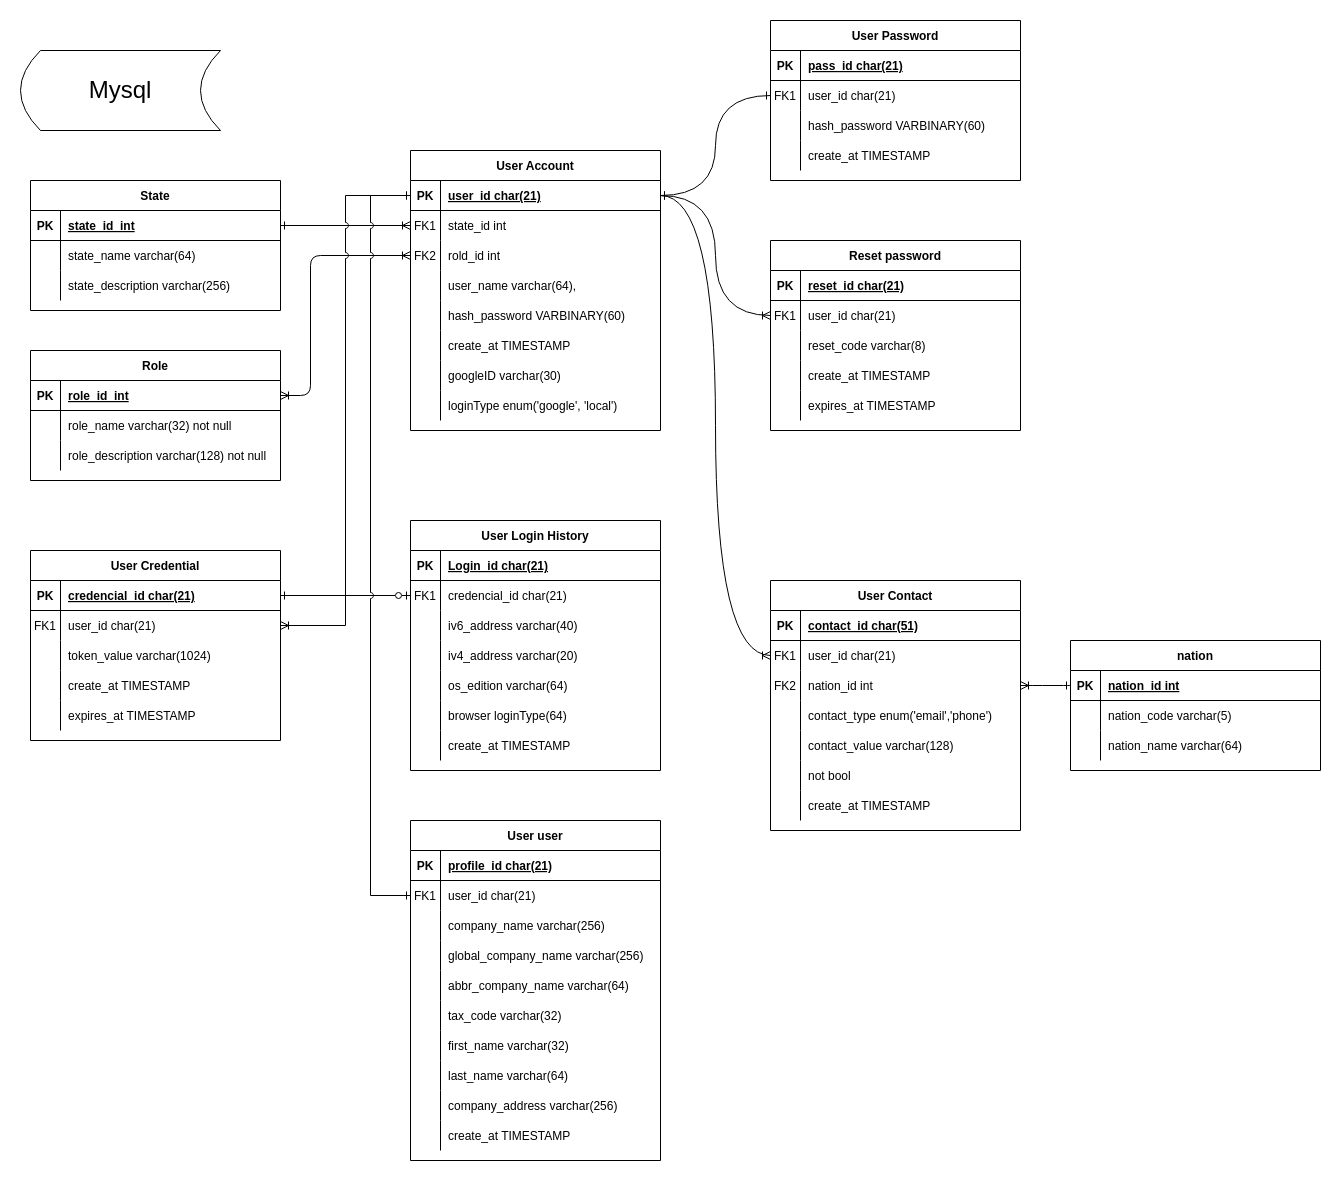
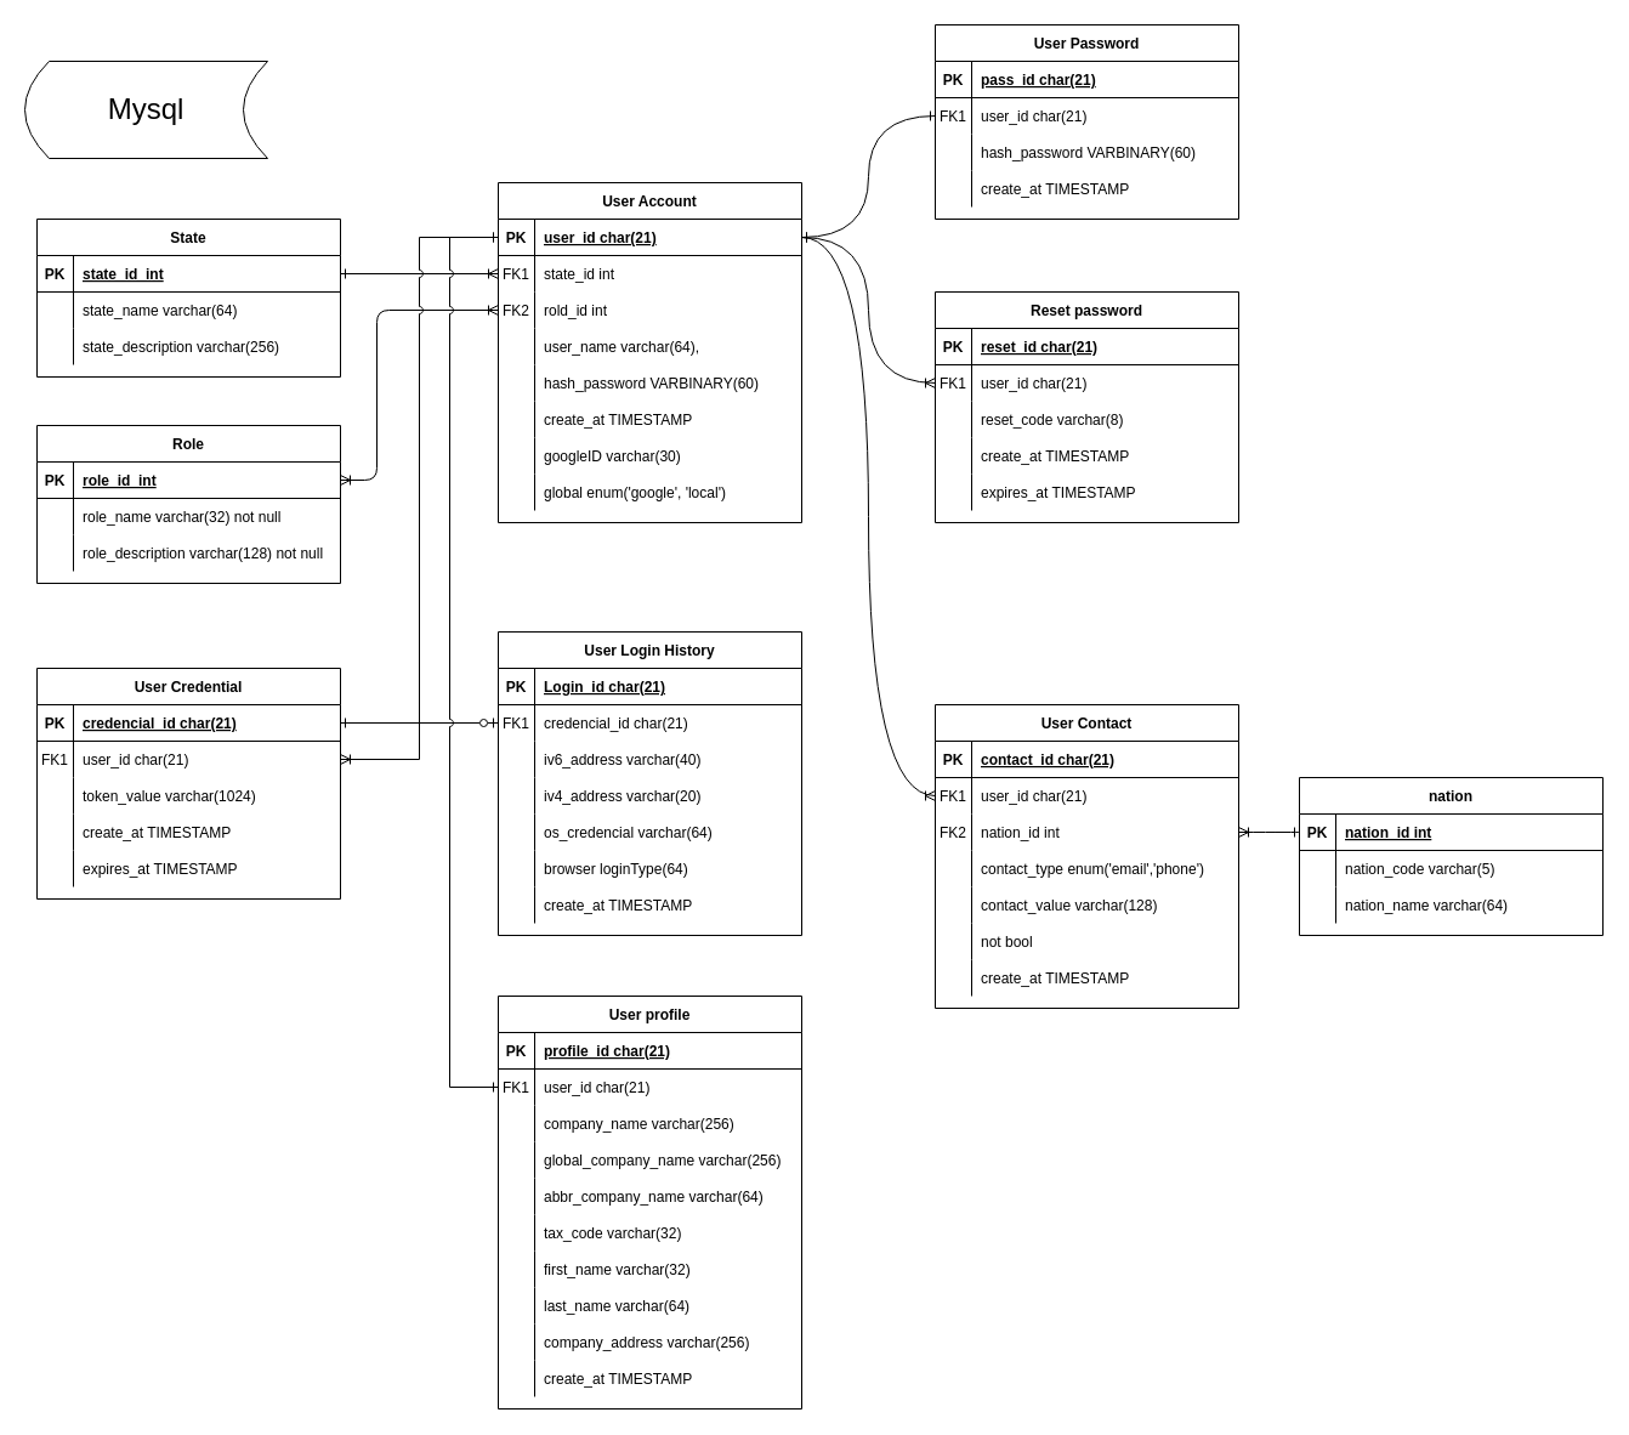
- <mxCell id="27" value="loginType enum('google', 'local')" style="shape=partialRectangle;overflow=hidden;connectable=0;fillColor=none;top=0;left=0;bottom=0;right=0;align=left;spacingLeft=6;" vertex="1" parent="25"><mxGeometry x="30" width="220" height="30" as="geometry"><mxRectangle width="220" height="30" as="alternateBounds" /></mxGeometry></mxCell>
+ <mxCell id="27" value="global enum('google', 'local')" style="shape=partialRectangle;overflow=hidden;connectable=0;fillColor=none;top=0;left=0;bottom=0;right=0;align=left;spacingLeft=6;" vertex="1" parent="25"><mxGeometry x="30" width="220" height="30" as="geometry"><mxRectangle width="220" height="30" as="alternateBounds" /></mxGeometry></mxCell>
- <mxCell id="63" value="contact_id char(51)" style="shape=partialRectangle;overflow=hidden;connectable=0;fillColor=none;top=0;left=0;bottom=0;right=0;align=left;spacingLeft=6;fontStyle=5;" parent="61" vertex="1"><mxGeometry x="30" width="220" height="30" as="geometry"><mxRectangle width="220" height="30" as="alternateBounds" /></mxGeometry></mxCell>
+ <mxCell id="63" value="contact_id char(21)" style="shape=partialRectangle;overflow=hidden;connectable=0;fillColor=none;top=0;left=0;bottom=0;right=0;align=left;spacingLeft=6;fontStyle=5;" parent="61" vertex="1"><mxGeometry x="30" width="220" height="30" as="geometry"><mxRectangle width="220" height="30" as="alternateBounds" /></mxGeometry></mxCell>
- <mxCell id="147" value="os_edition varchar(64)" style="shape=partialRectangle;overflow=hidden;connectable=0;fillColor=none;top=0;left=0;bottom=0;right=0;align=left;spacingLeft=6;" parent="145" vertex="1"><mxGeometry x="30" width="220" height="30" as="geometry"><mxRectangle width="220" height="30" as="alternateBounds" /></mxGeometry></mxCell>
+ <mxCell id="147" value="os_credencial varchar(64)" style="shape=partialRectangle;overflow=hidden;connectable=0;fillColor=none;top=0;left=0;bottom=0;right=0;align=left;spacingLeft=6;" parent="145" vertex="1"><mxGeometry x="30" width="220" height="30" as="geometry"><mxRectangle width="220" height="30" as="alternateBounds" /></mxGeometry></mxCell>
- <mxCell id="155" value="User user" style="shape=table;startSize=30;container=1;collapsible=1;childLayout=tableLayout;fixedRows=1;rowLines=0;fontStyle=1;align=center;resizeLast=1;" parent="1" vertex="1"><mxGeometry x="410" y="820" width="250" height="340" as="geometry" /></mxCell>
+ <mxCell id="155" value="User profile" style="shape=table;startSize=30;container=1;collapsible=1;childLayout=tableLayout;fixedRows=1;rowLines=0;fontStyle=1;align=center;resizeLast=1;" parent="1" vertex="1"><mxGeometry x="410" y="820" width="250" height="340" as="geometry" /></mxCell>
